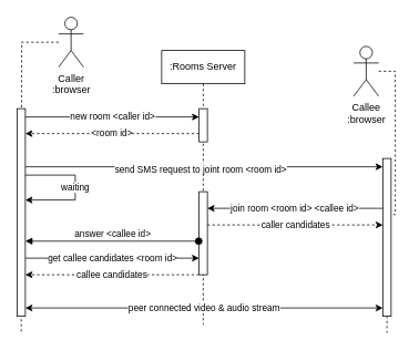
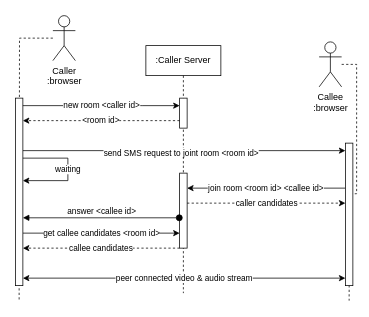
- <mxCell id="4" value=":Rooms Server" style="shape=umlLifeline;perimeter=lifelinePerimeter;whiteSpace=wrap;html=1;container=1;dropTarget=0;collapsible=0;recursiveResize=0;outlineConnect=0;portConstraint=eastwest;newEdgeStyle={&quot;curved&quot;:0,&quot;rounded&quot;:0};" vertex="1" parent="1"><mxGeometry x="194" y="60" width="100" height="330" as="geometry" /></mxCell>
+ <mxCell id="4" value=":Caller Server" style="shape=umlLifeline;perimeter=lifelinePerimeter;whiteSpace=wrap;html=1;container=1;dropTarget=0;collapsible=0;recursiveResize=0;outlineConnect=0;portConstraint=eastwest;newEdgeStyle={&quot;curved&quot;:0,&quot;rounded&quot;:0};" vertex="1" parent="1"><mxGeometry x="194" y="60" width="100" height="330" as="geometry" /></mxCell>
